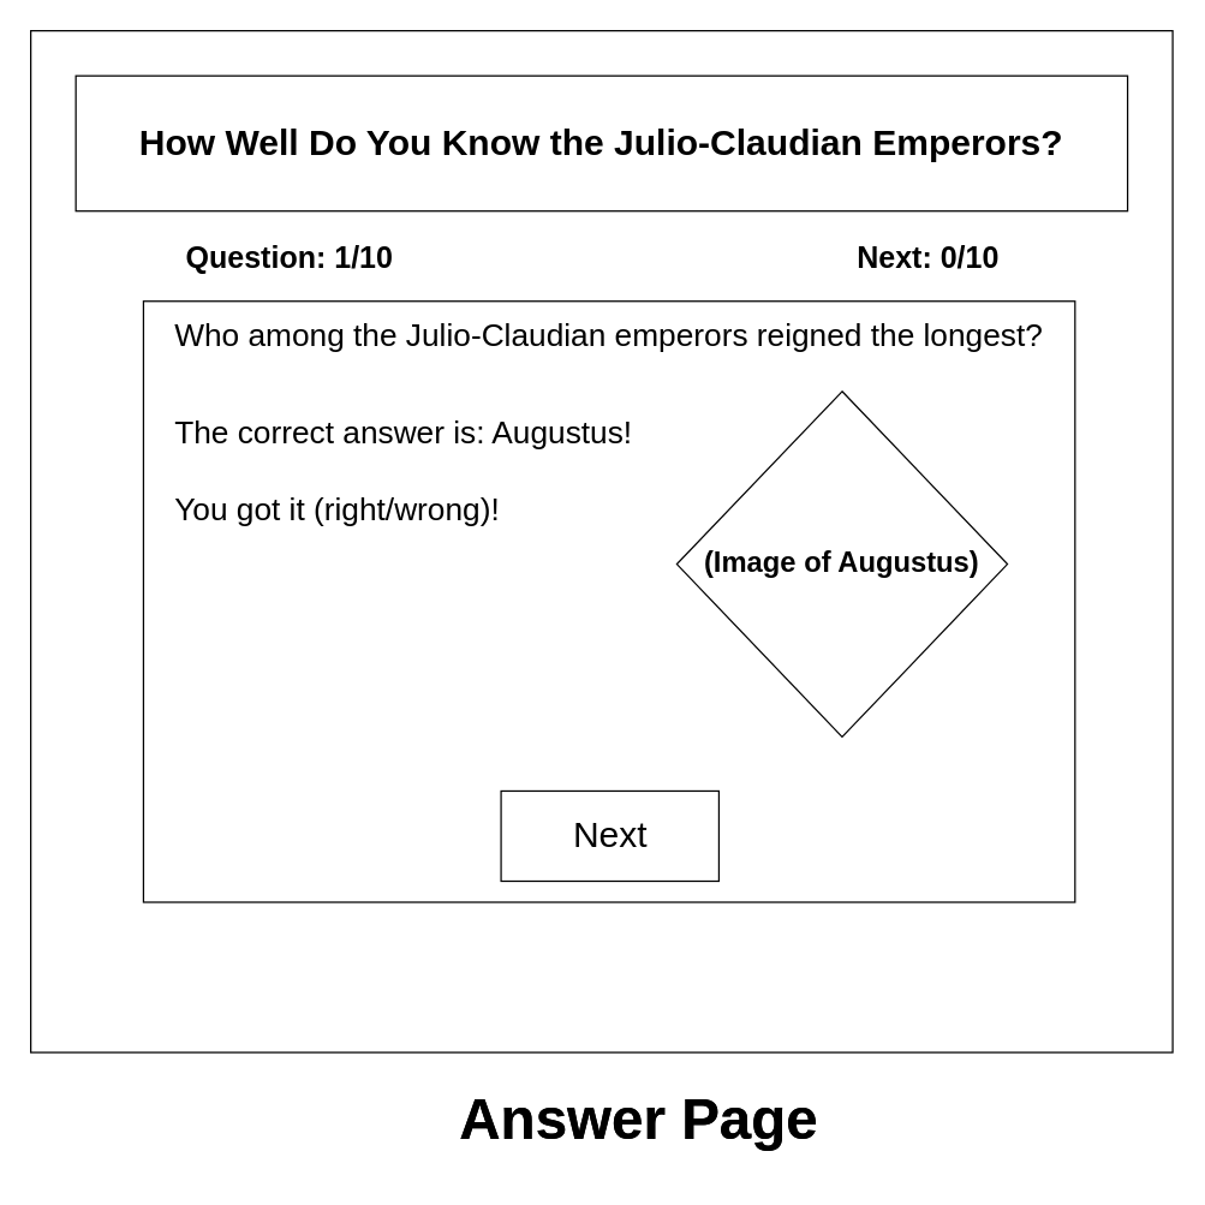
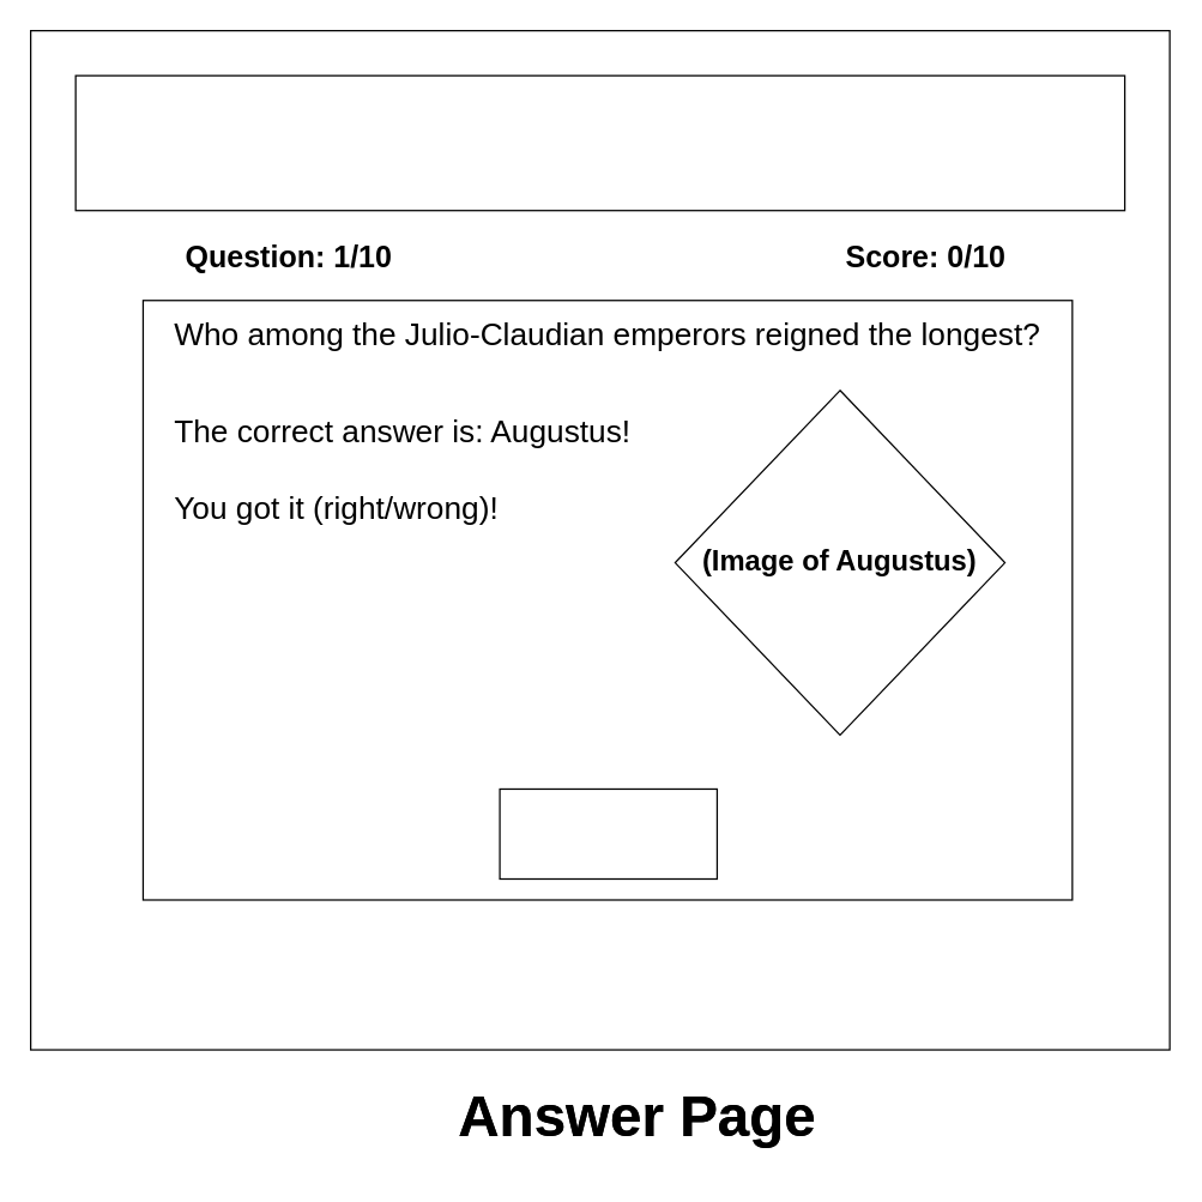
- <mxCell id="4" value="&lt;h1&gt;How Well Do You Know the Julio-Claudian Emperors?&lt;/h1&gt;" style="text;html=1;strokeColor=none;fillColor=none;align=center;verticalAlign=middle;whiteSpace=wrap;rounded=0;" vertex="1" parent="1"><mxGeometry x="80" y="70" width="640" height="50" as="geometry" /></mxCell>
- <mxCell id="10" value="&lt;h3&gt;&lt;font style=&quot;font-size: 20px&quot;&gt;Next: 0/10&lt;/font&gt;&lt;/h3&gt;" style="text;html=1;strokeColor=none;fillColor=none;align=center;verticalAlign=middle;whiteSpace=wrap;rounded=0;" vertex="1" parent="1"><mxGeometry x="520" y="140" width="195" height="60" as="geometry" /></mxCell>
+ <mxCell id="10" value="&lt;h3&gt;&lt;font style=&quot;font-size: 20px&quot;&gt;Score: 0/10&lt;/font&gt;&lt;/h3&gt;" style="text;html=1;strokeColor=none;fillColor=none;align=center;verticalAlign=middle;whiteSpace=wrap;rounded=0;" vertex="1" parent="1"><mxGeometry x="520" y="140" width="195" height="60" as="geometry" /></mxCell>
- <mxCell id="7" value="&lt;font style=&quot;font-size: 24px&quot;&gt;Next&lt;/font&gt;" style="text;html=1;strokeColor=none;fillColor=none;align=center;verticalAlign=middle;whiteSpace=wrap;rounded=0;" vertex="1" parent="1"><mxGeometry x="385.5" y="546" width="40" height="20" as="geometry" /></mxCell>
